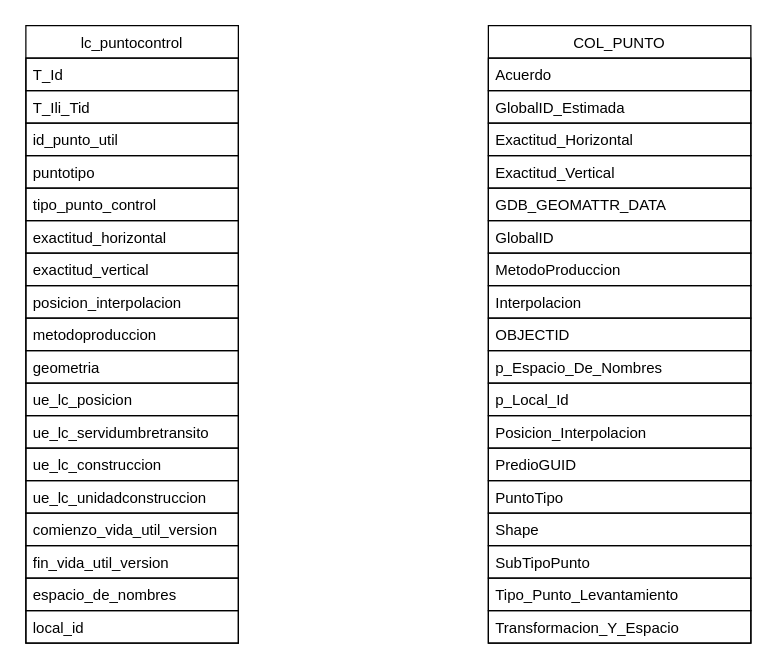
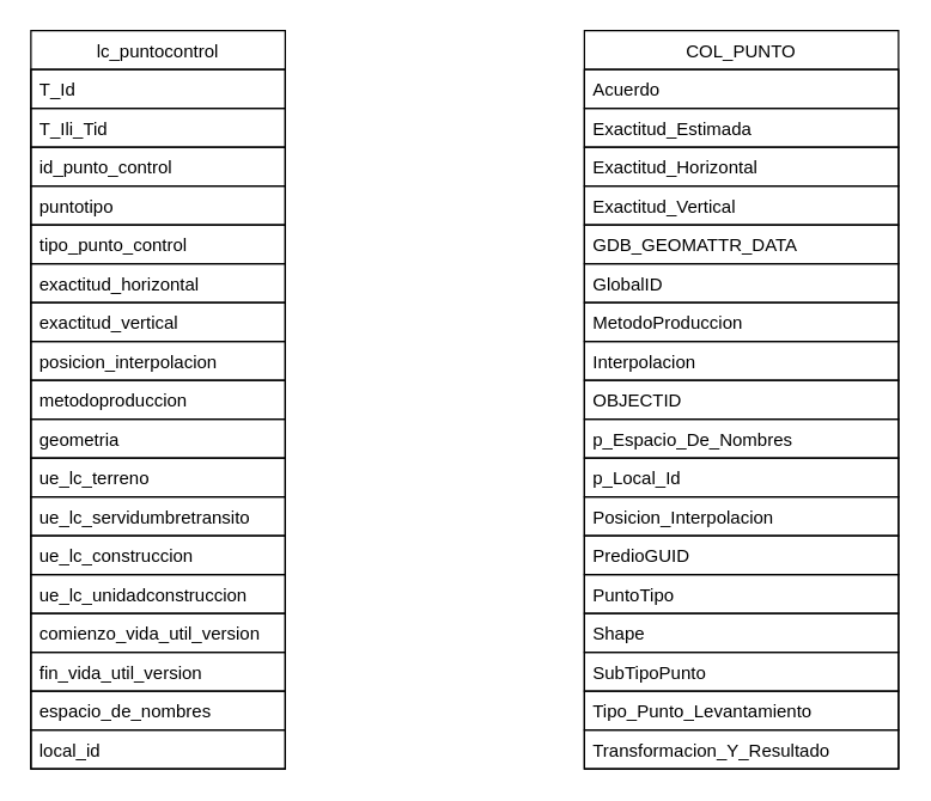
- <mxCell id="23" value="GlobalID_Estimada" style="text;fillColor=none;align=left;verticalAlign=top;spacingLeft=4;spacingRight=4;overflow=hidden;rotatable=0;points=[[0,0.5],[1,0.5]];portConstraint=eastwest;strokeColor=#000000;" vertex="1" parent="21"><mxGeometry y="52" width="210" height="26" as="geometry" /></mxCell>
+ <mxCell id="23" value="Exactitud_Estimada" style="text;fillColor=none;align=left;verticalAlign=top;spacingLeft=4;spacingRight=4;overflow=hidden;rotatable=0;points=[[0,0.5],[1,0.5]];portConstraint=eastwest;strokeColor=#000000;" vertex="1" parent="21"><mxGeometry y="52" width="210" height="26" as="geometry" /></mxCell>
- <mxCell id="5" value="id_punto_util" style="text;fillColor=none;align=left;verticalAlign=top;spacingLeft=4;spacingRight=4;overflow=hidden;rotatable=0;points=[[0,0.5],[1,0.5]];portConstraint=eastwest;strokeColor=#000000;" vertex="1" parent="2"><mxGeometry y="78" width="170" height="26" as="geometry" /></mxCell>
+ <mxCell id="5" value="id_punto_control" style="text;fillColor=none;align=left;verticalAlign=top;spacingLeft=4;spacingRight=4;overflow=hidden;rotatable=0;points=[[0,0.5],[1,0.5]];portConstraint=eastwest;strokeColor=#000000;" vertex="1" parent="2"><mxGeometry y="78" width="170" height="26" as="geometry" /></mxCell>
- <mxCell id="13" value="ue_lc_posicion" style="text;fillColor=none;align=left;verticalAlign=top;spacingLeft=4;spacingRight=4;overflow=hidden;rotatable=0;points=[[0,0.5],[1,0.5]];portConstraint=eastwest;strokeColor=#000000;" vertex="1" parent="2"><mxGeometry y="286" width="170" height="26" as="geometry" /></mxCell>
+ <mxCell id="13" value="ue_lc_terreno" style="text;fillColor=none;align=left;verticalAlign=top;spacingLeft=4;spacingRight=4;overflow=hidden;rotatable=0;points=[[0,0.5],[1,0.5]];portConstraint=eastwest;strokeColor=#000000;" vertex="1" parent="2"><mxGeometry y="286" width="170" height="26" as="geometry" /></mxCell>
- <mxCell id="39" value="Transformacion_Y_Espacio" style="text;fillColor=none;align=left;verticalAlign=top;spacingLeft=4;spacingRight=4;overflow=hidden;rotatable=0;points=[[0,0.5],[1,0.5]];portConstraint=eastwest;strokeColor=#000000;" vertex="1" parent="21"><mxGeometry y="468" width="210" height="26" as="geometry" /></mxCell>
+ <mxCell id="39" value="Transformacion_Y_Resultado" style="text;fillColor=none;align=left;verticalAlign=top;spacingLeft=4;spacingRight=4;overflow=hidden;rotatable=0;points=[[0,0.5],[1,0.5]];portConstraint=eastwest;strokeColor=#000000;" vertex="1" parent="21"><mxGeometry y="468" width="210" height="26" as="geometry" /></mxCell>
